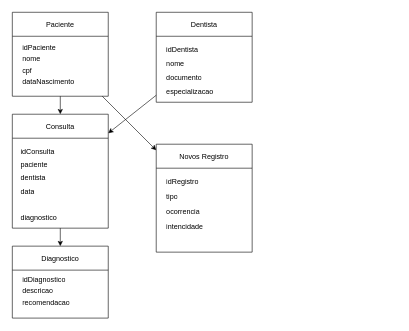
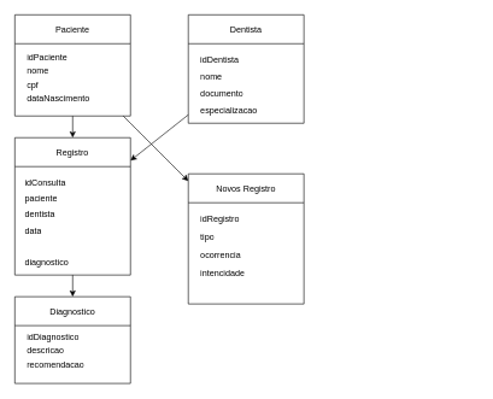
- <mxCell id="3" value="Consulta" style="shape=swimlane;collapsible=0;" parent="1" vertex="1"><mxGeometry x="20" y="190" width="160" height="190" as="geometry" /></mxCell>
+ <mxCell id="3" value="Registro" style="shape=swimlane;collapsible=0;" parent="1" vertex="1"><mxGeometry x="20" y="190" width="160" height="190" as="geometry" /></mxCell>
